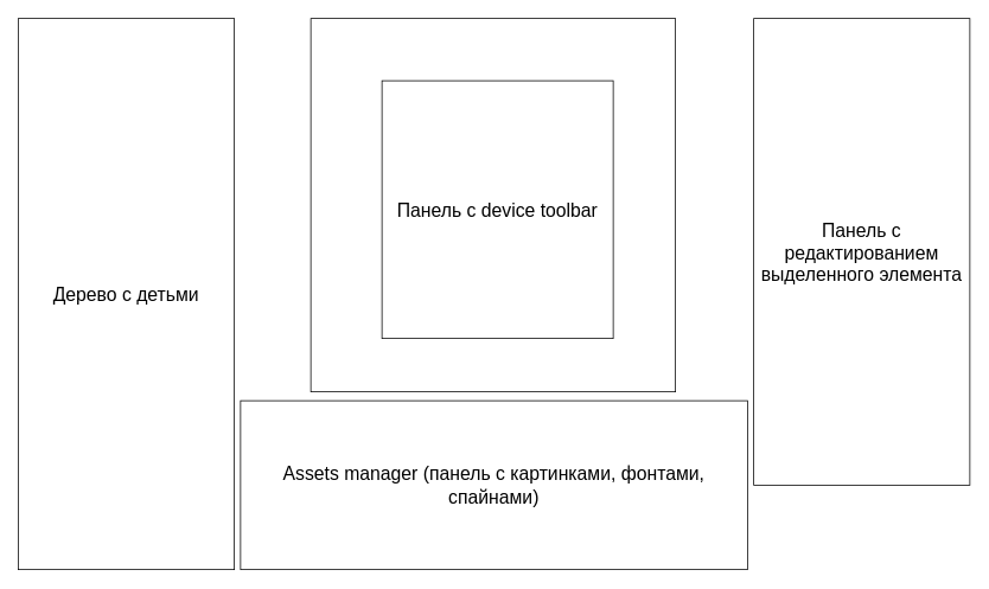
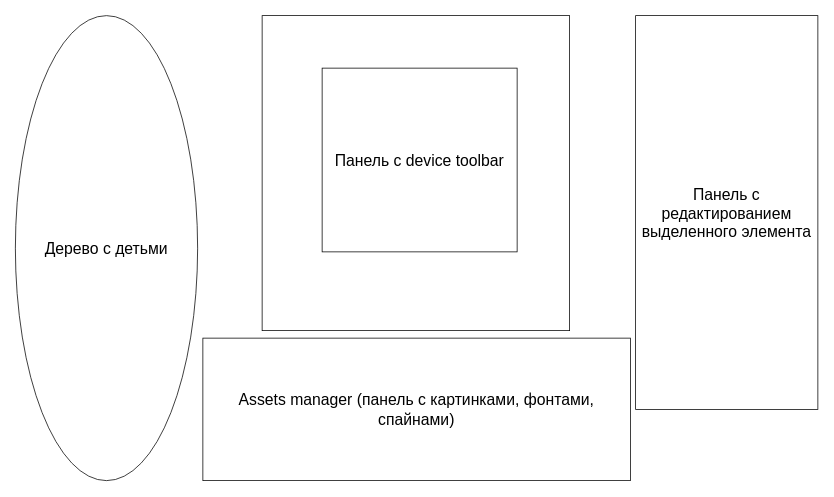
- <mxCell id="3" value="&lt;font style=&quot;font-size: 21px&quot;&gt;Панель с device toolbar&lt;/font&gt;" style="rounded=0;whiteSpace=wrap;html=1;" vertex="1" parent="1"><mxGeometry x="429" y="90" width="260" height="290" as="geometry" /></mxCell>
+ <mxCell id="3" value="&lt;font style=&quot;font-size: 21px&quot;&gt;Панель с device toolbar&lt;/font&gt;" style="rounded=0;whiteSpace=wrap;html=1;" vertex="1" parent="1"><mxGeometry x="429" y="90" width="260" height="245" as="geometry" /></mxCell>
- <mxCell id="5" value="&lt;font style=&quot;font-size: 21px&quot;&gt;Дерево с детьми&lt;/font&gt;" style="rounded=0;whiteSpace=wrap;html=1;" vertex="1" parent="1"><mxGeometry x="20" y="20" width="243" height="620" as="geometry" /></mxCell>
+ <mxCell id="5" value="&lt;font style=&quot;font-size: 21px&quot;&gt;Дерево с детьми&lt;/font&gt;" style="ellipse;whiteSpace=wrap;html=1;" vertex="1" parent="1"><mxGeometry x="20" y="20" width="243" height="620" as="geometry" /></mxCell>
